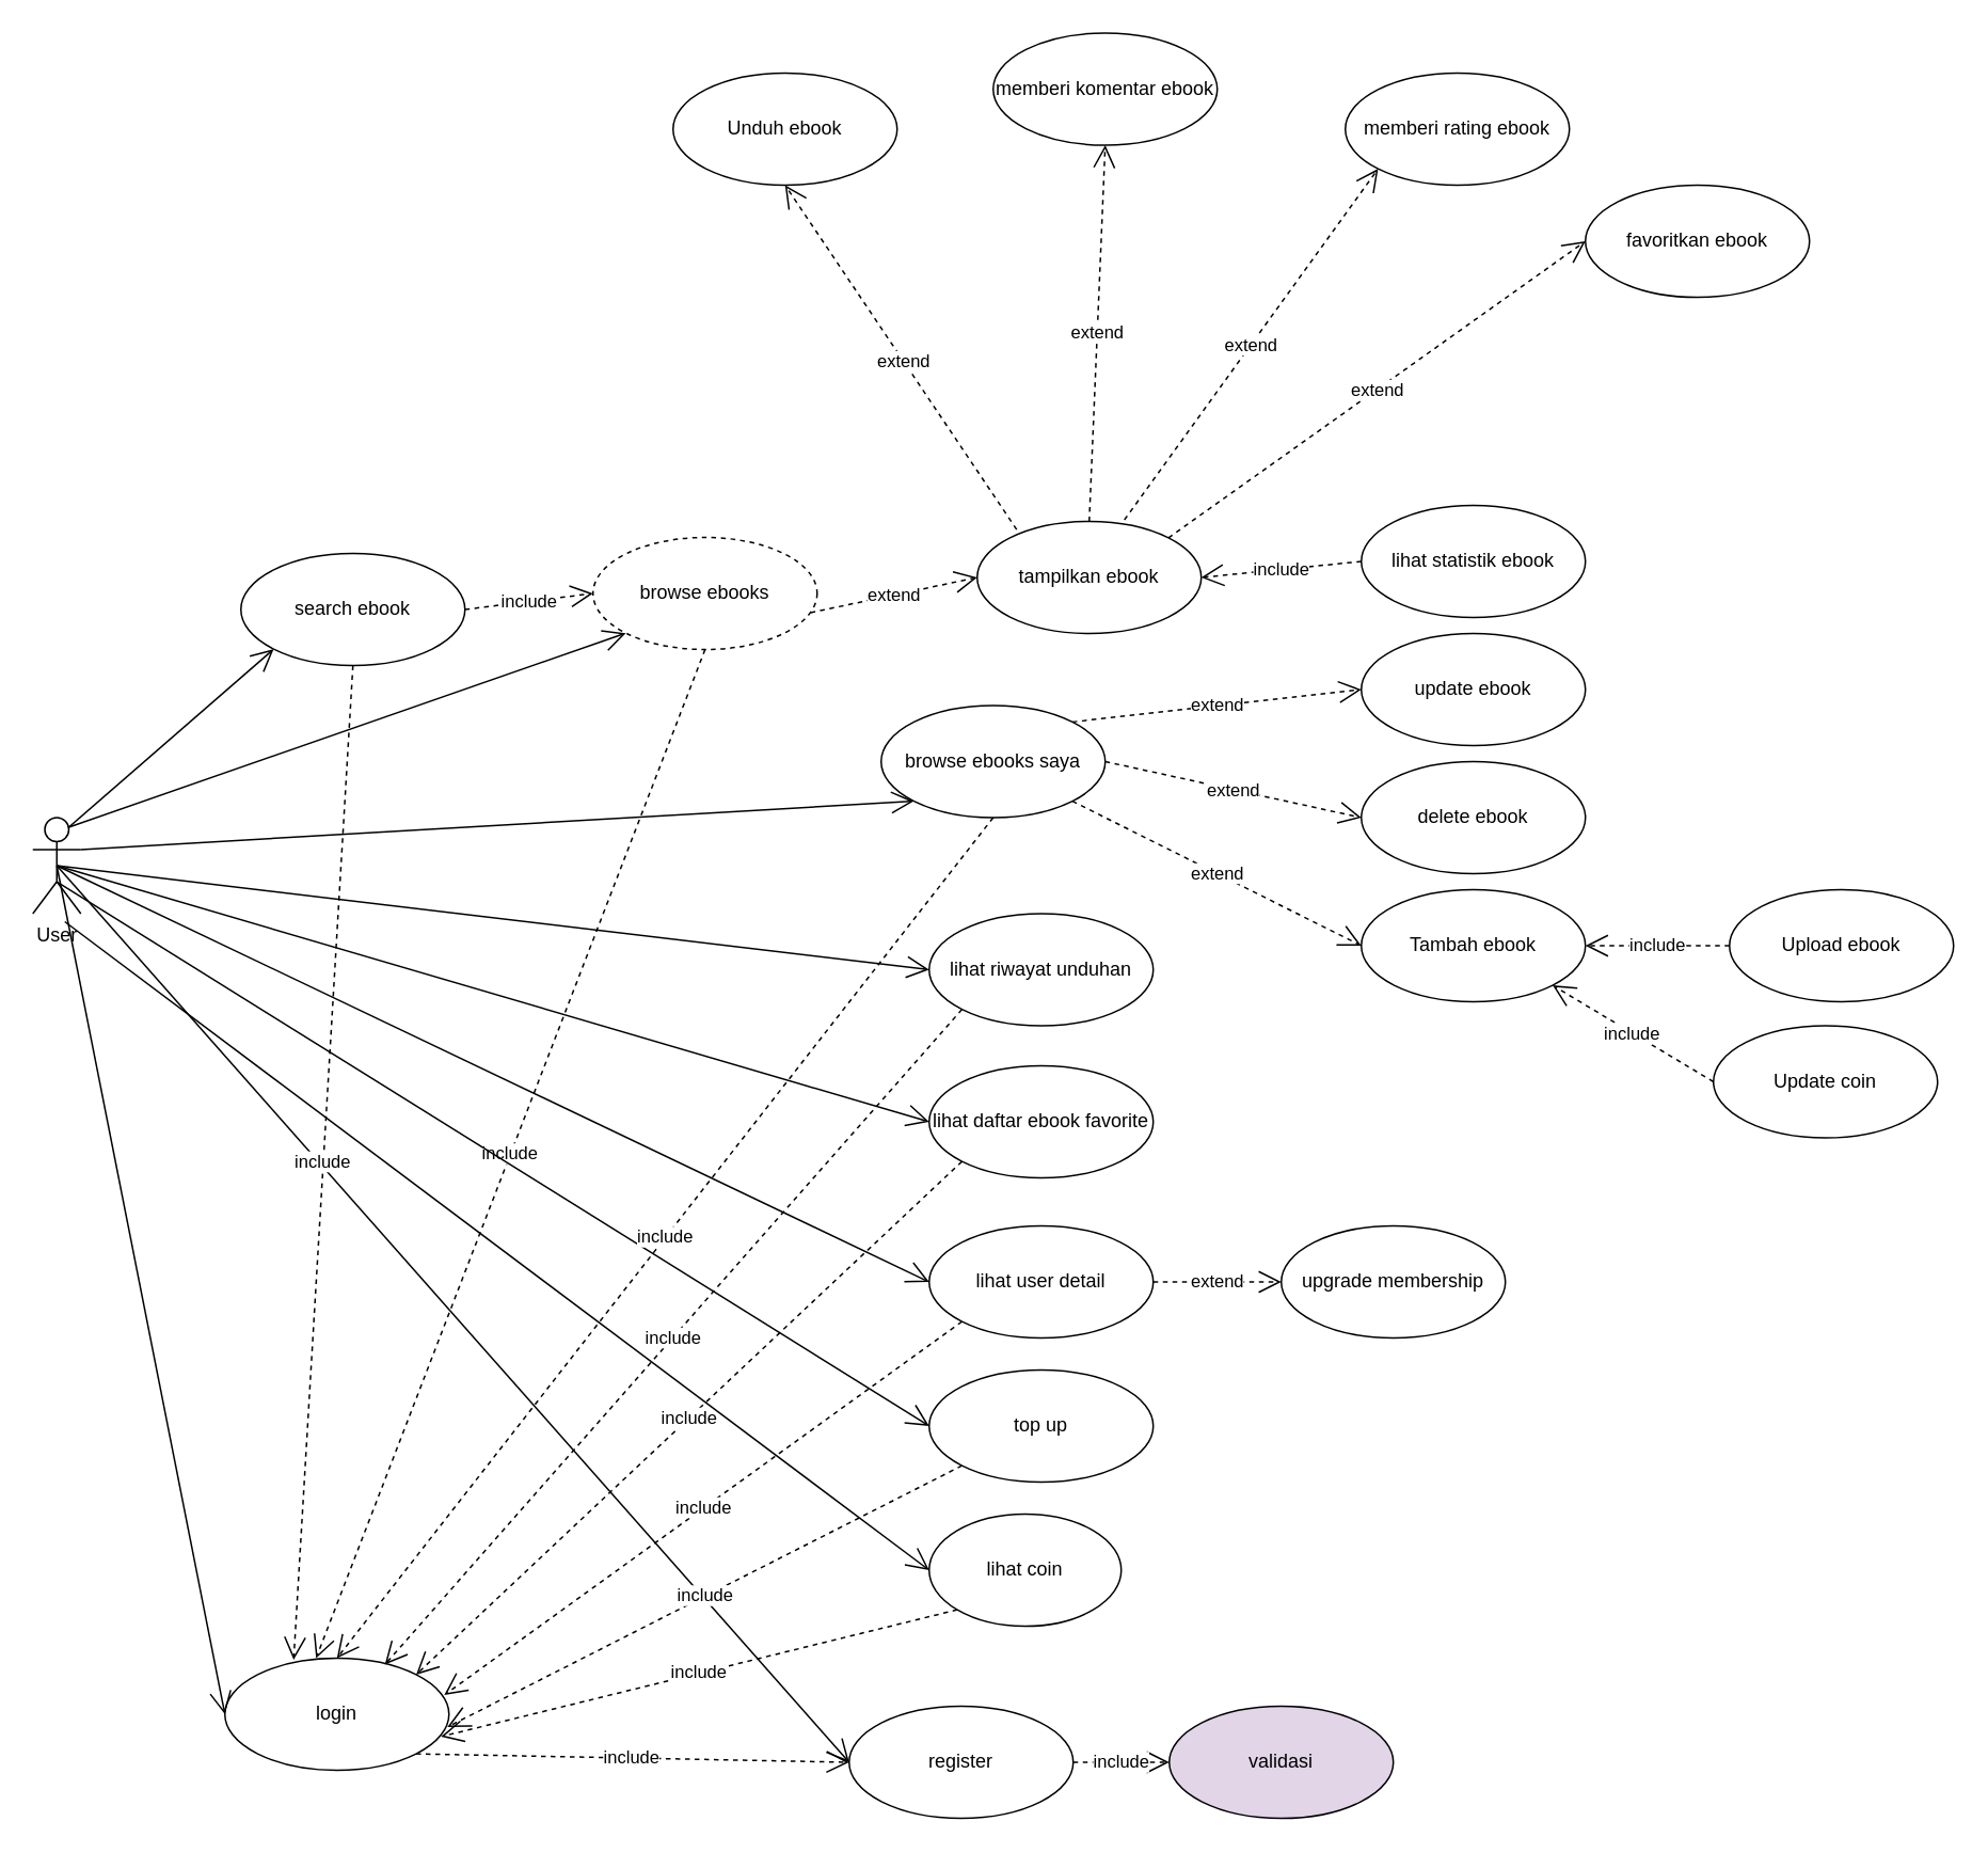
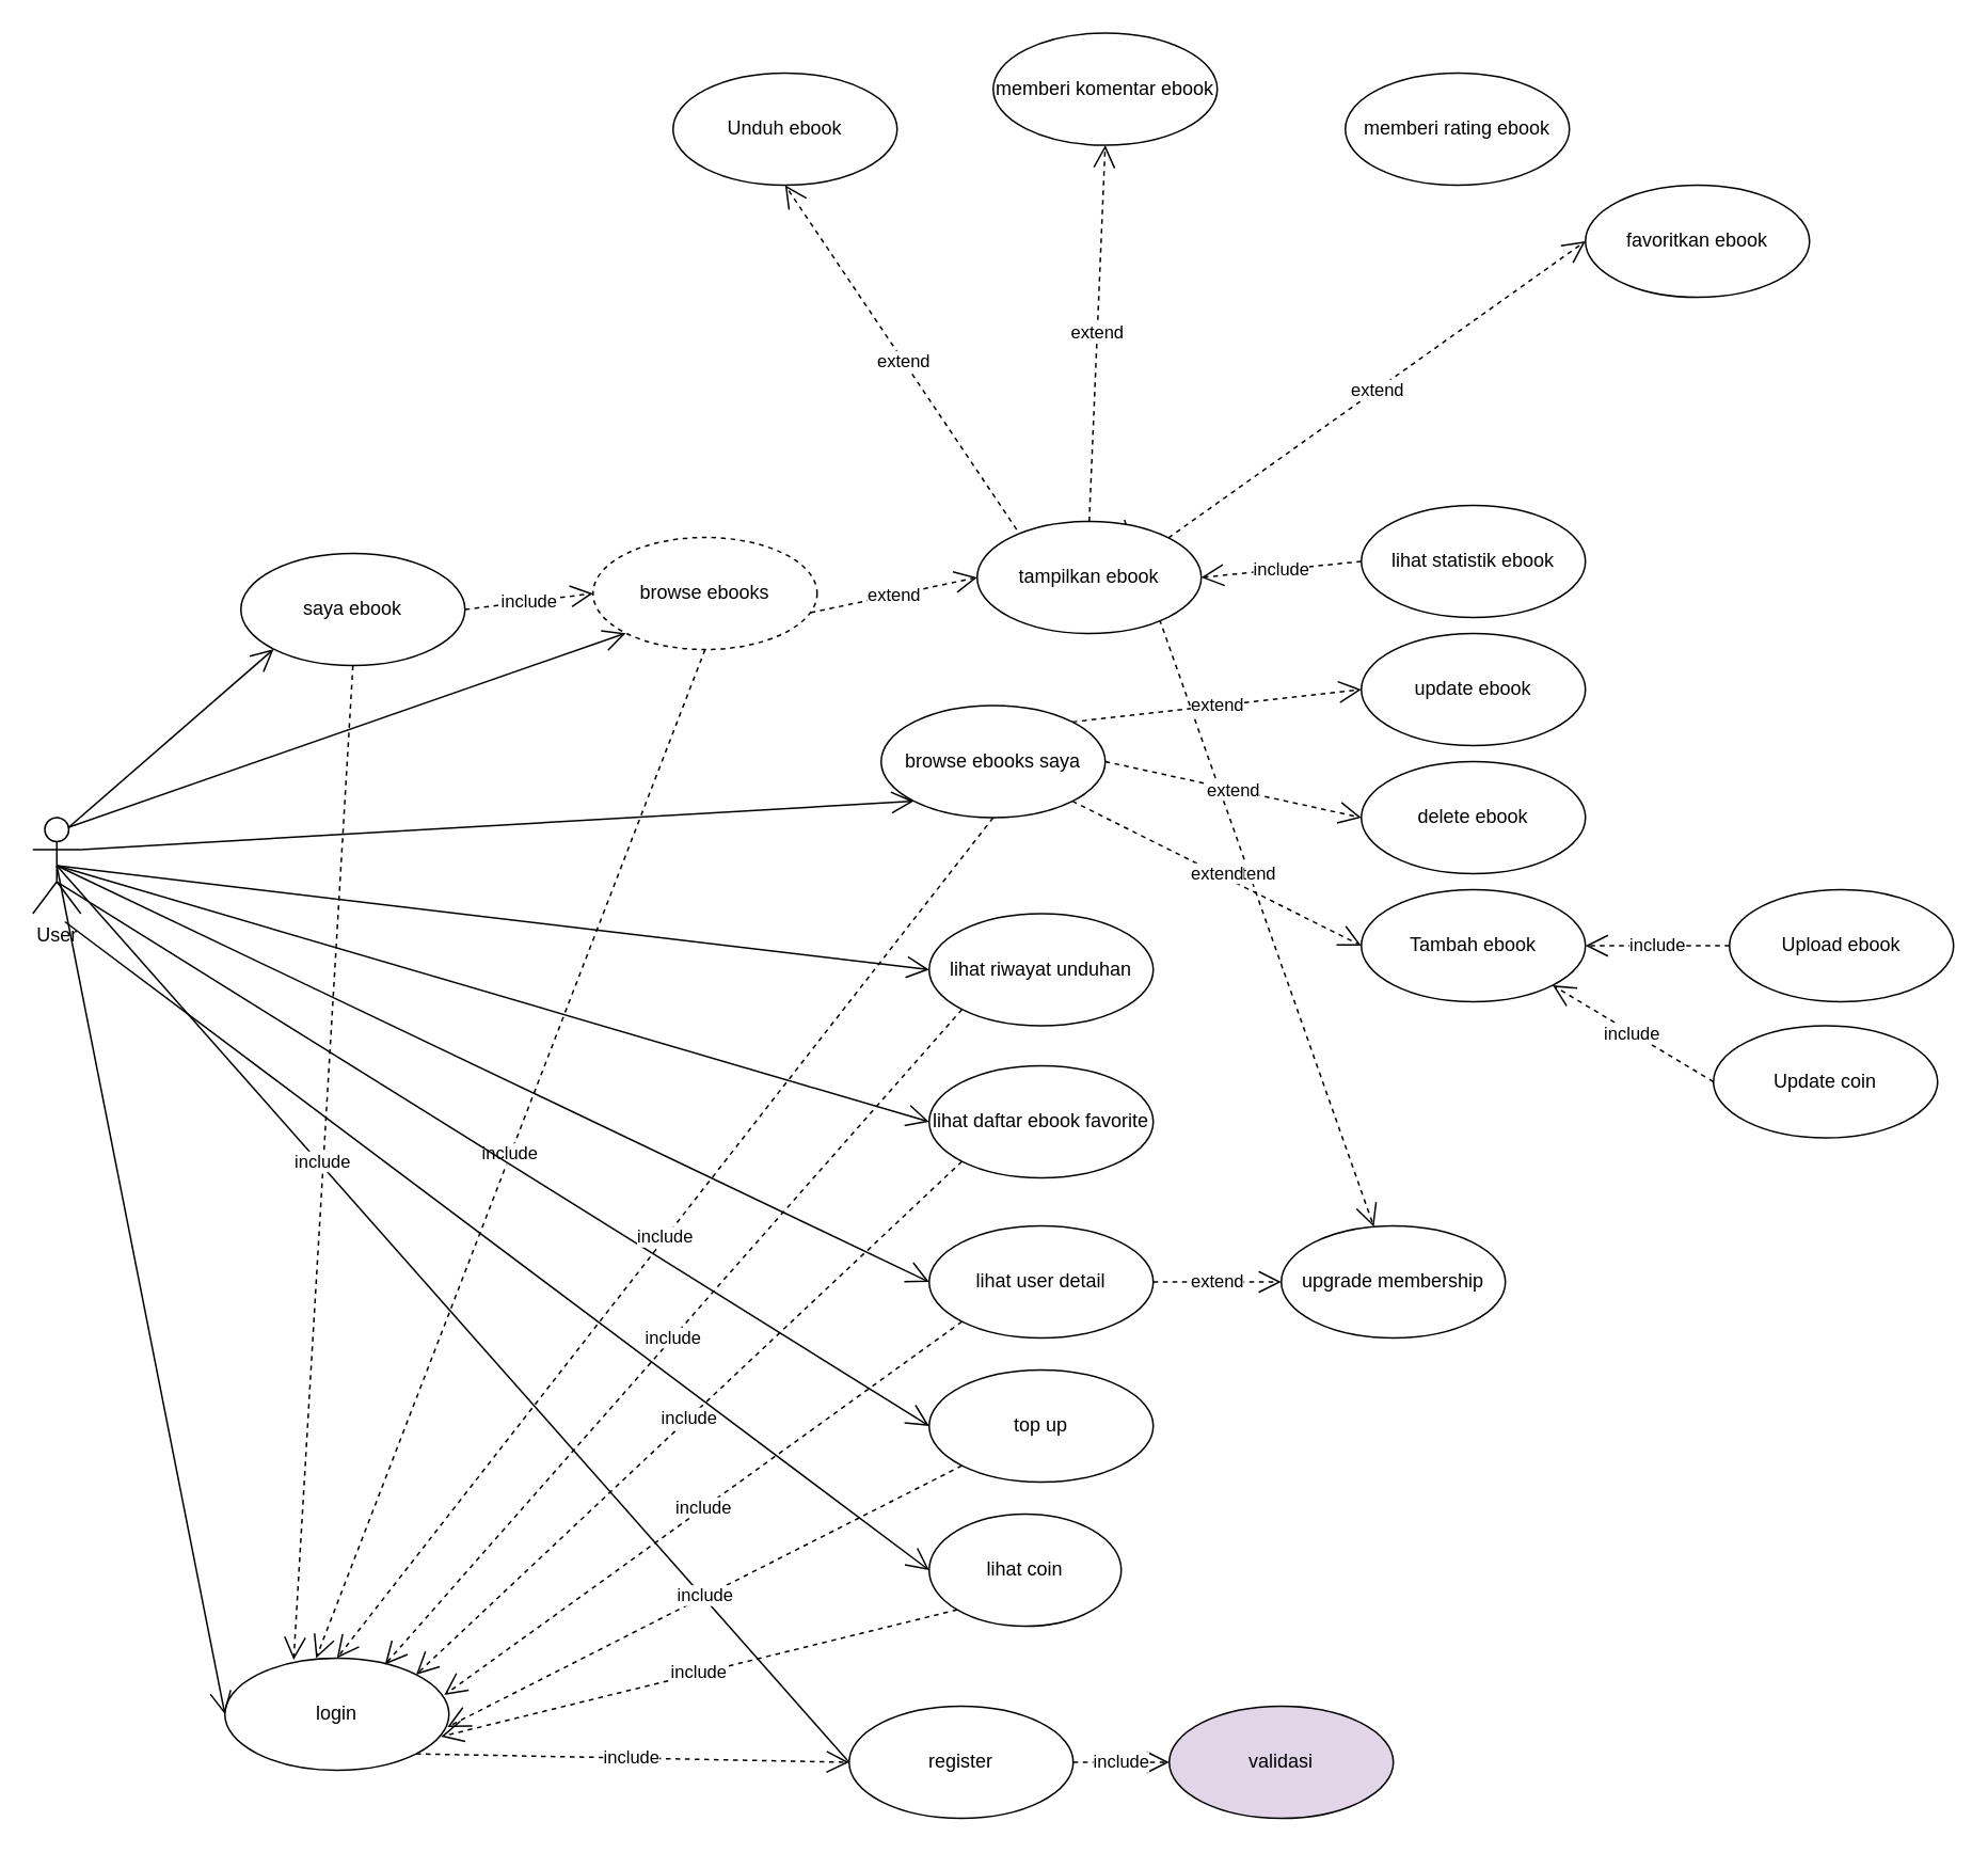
- <mxCell id="37" value="extend" style="endArrow=open;endSize=12;dashed=1;html=1;rounded=0;entryX=0;entryY=1;entryDx=0;entryDy=0;exitX=0.657;exitY=-0.014;exitDx=0;exitDy=0;exitPerimeter=0;" edge="1" parent="1" source="50" target="20"><mxGeometry width="160" relative="1" as="geometry"><mxPoint x="390" y="345" as="sourcePoint" /><mxPoint x="390" y="245" as="targetPoint" /></mxGeometry></mxCell>
+ <mxCell id="37" value="extend" style="endArrow=open;endSize=12;dashed=1;html=1;rounded=0;exitX=0.657;exitY=-0.014;exitDx=0;exitDy=0;exitPerimeter=0;" edge="1" parent="1" source="50" target="52"><mxGeometry width="160" relative="1" as="geometry"><mxPoint x="390" y="345" as="sourcePoint" /><mxPoint x="390" y="245" as="targetPoint" /></mxGeometry></mxCell>
- <mxCell id="32" value="search ebook" style="ellipse;whiteSpace=wrap;html=1;" vertex="1" parent="1"><mxGeometry x="150" y="345" width="140" height="70" as="geometry" /></mxCell>
+ <mxCell id="32" value="saya ebook" style="ellipse;whiteSpace=wrap;html=1;" vertex="1" parent="1"><mxGeometry x="150" y="345" width="140" height="70" as="geometry" /></mxCell>
- <mxCell id="7" value="" style="endArrow=open;endFill=1;endSize=12;html=1;rounded=0;exitX=0.5;exitY=0.5;exitDx=0;exitDy=0;exitPerimeter=0;entryX=0;entryY=0.5;entryDx=0;entryDy=0;" parent="1" source="2" target="5" edge="1"><mxGeometry width="160" relative="1" as="geometry"><mxPoint x="65" y="865" as="sourcePoint" /><mxPoint x="250" y="865" as="targetPoint" /></mxGeometry></mxCell>
+ <mxCell id="7" value="" style="endArrow=none;endFill=1;endSize=12;html=1;rounded=0;exitX=0.5;exitY=0.5;exitDx=0;exitDy=0;exitPerimeter=0;entryX=0;entryY=0.5;entryDx=0;entryDy=0;" parent="1" source="2" target="5" edge="1"><mxGeometry width="160" relative="1" as="geometry"><mxPoint x="65" y="865" as="sourcePoint" /><mxPoint x="250" y="865" as="targetPoint" /></mxGeometry></mxCell>
